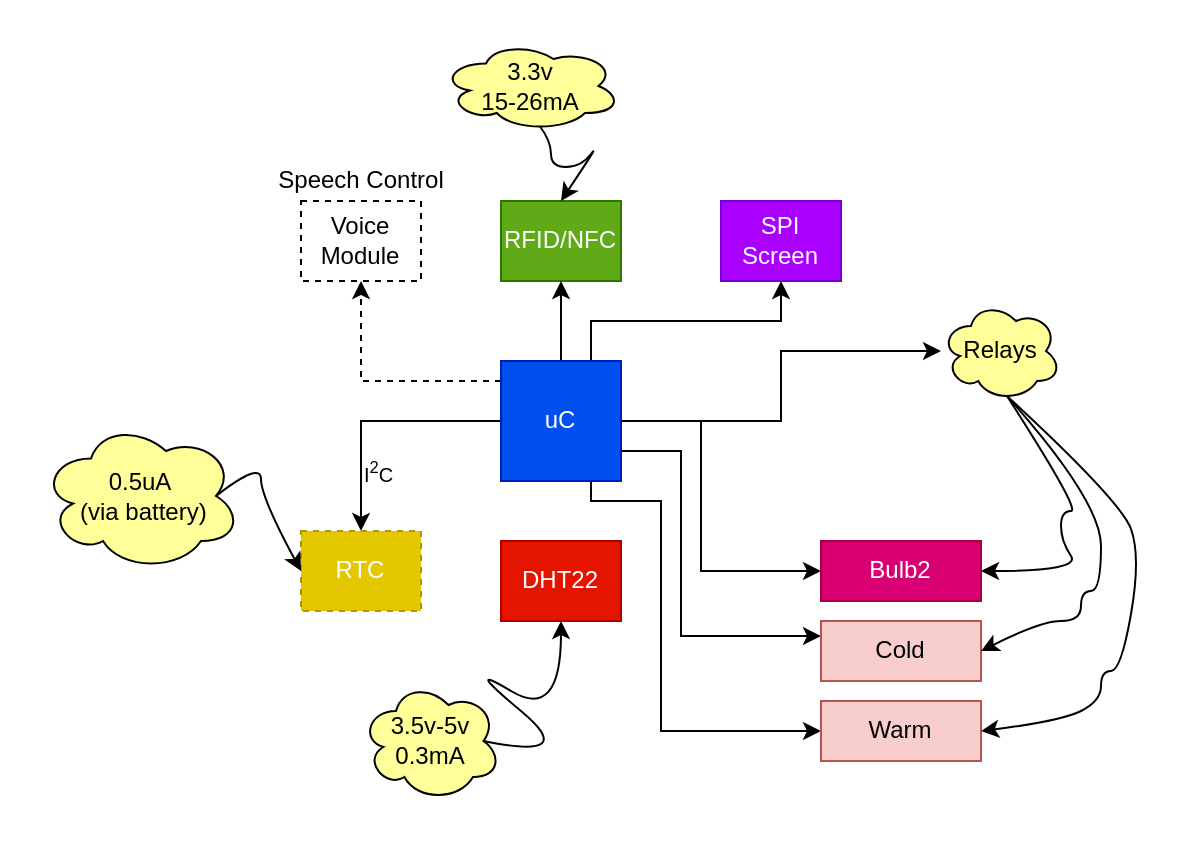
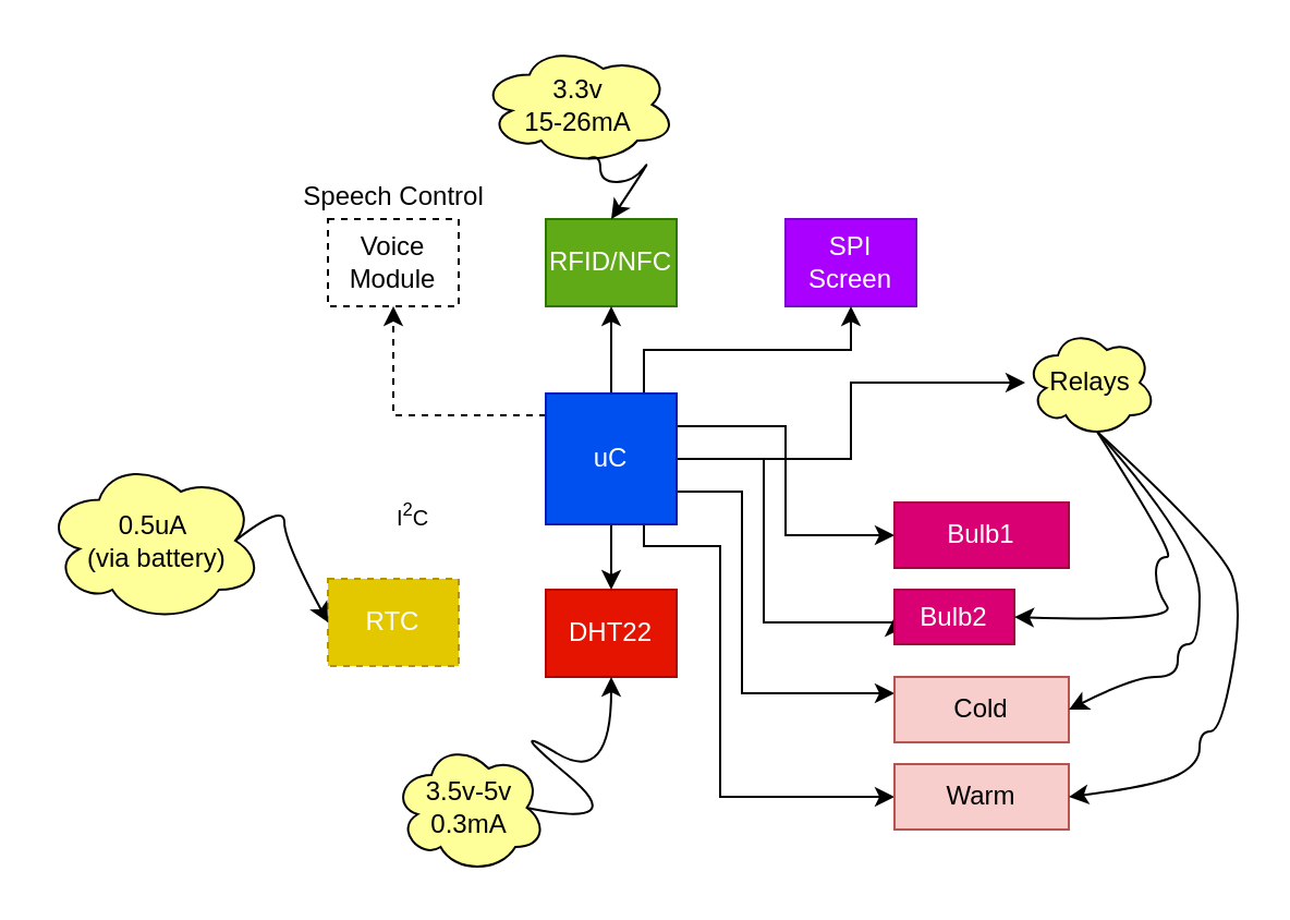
- <mxCell id="27" value="&lt;span style=&quot;white-space: nowrap&quot;&gt;3.3v &lt;br&gt;15-26mA&lt;/span&gt;" style="fillColor=#ffff99;whiteSpace=wrap;shape=cloud;html=1;" vertex="1" parent="1"><mxGeometry x="220" y="20" width="90" height="45" as="geometry" /></mxCell>
+ <mxCell id="27" value="&lt;span style=&quot;white-space: nowrap&quot;&gt;3.3v &lt;br&gt;15-26mA&lt;/span&gt;" style="fillColor=#ffff99;whiteSpace=wrap;shape=cloud;html=1;" vertex="1" parent="1"><mxGeometry x="220" y="20" width="90" height="55" as="geometry" /></mxCell>
- <mxCell id="5" style="edgeStyle=orthogonalEdgeStyle;rounded=0;orthogonalLoop=1;jettySize=auto;html=1;entryX=0.5;entryY=0;entryDx=0;entryDy=0;" parent="1" source="14" target="15" edge="1"><mxGeometry relative="1" as="geometry"><mxPoint x="200" y="200" as="targetPoint" /></mxGeometry></mxCell>
+ <mxCell id="5" style="edgeStyle=orthogonalEdgeStyle;rounded=0;orthogonalLoop=1;jettySize=auto;html=1;" parent="1" source="14" target="17" edge="1"><mxGeometry relative="1" as="geometry"><mxPoint x="200" y="200" as="targetPoint" /></mxGeometry></mxCell>
+ <mxCell id="10" style="edgeStyle=orthogonalEdgeStyle;rounded=0;orthogonalLoop=1;jettySize=auto;html=1;exitX=1;exitY=0.25;exitDx=0;exitDy=0;entryX=0;entryY=0.5;entryDx=0;entryDy=0;strokeWidth=1;fontSize=15;" edge="1" parent="1" source="14" target="18"><mxGeometry relative="1" as="geometry" /></mxCell>
+ <mxCell id="18" value="Bulb1" style="rounded=0;whiteSpace=wrap;html=1;fillColor=#d80073;strokeColor=#A50040;fontColor=#ffffff;" parent="1" vertex="1"><mxGeometry x="410" y="230" width="80" height="30" as="geometry" /></mxCell>
- <mxCell id="19" value="Bulb2" style="rounded=0;whiteSpace=wrap;html=1;fillColor=#d80073;strokeColor=#A50040;fontColor=#ffffff;" parent="1" vertex="1"><mxGeometry x="410" y="270" width="80" height="30" as="geometry" /></mxCell>
+ <mxCell id="19" value="Bulb2" style="rounded=0;whiteSpace=wrap;html=1;fillColor=#d80073;strokeColor=#A50040;fontColor=#ffffff;" parent="1" vertex="1"><mxGeometry x="410" y="270" width="55" height="25" as="geometry" /></mxCell>
